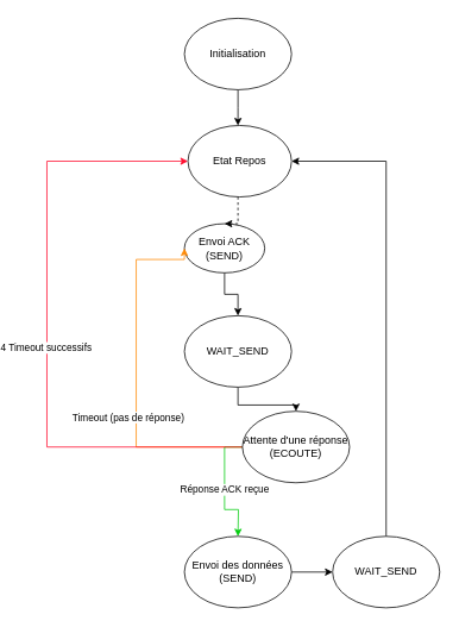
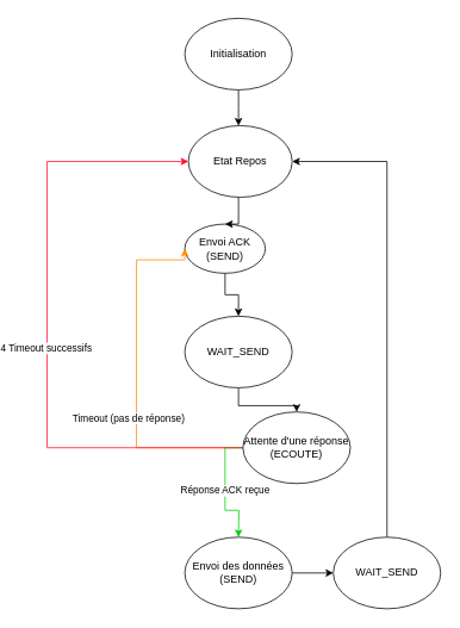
- <mxCell id="14" style="edgeStyle=orthogonalEdgeStyle;rounded=0;orthogonalLoop=1;jettySize=auto;html=1;entryX=0.5;entryY=0;entryDx=0;entryDy=0;dashed=1;" edge="1" parent="1" source="15" target="5"><mxGeometry relative="1" as="geometry"><Array as="points"><mxPoint x="234" y="230" /><mxPoint x="234" y="230" /></Array></mxGeometry></mxCell>
+ <mxCell id="14" style="edgeStyle=orthogonalEdgeStyle;rounded=0;orthogonalLoop=1;jettySize=auto;html=1;entryX=0.5;entryY=0;entryDx=0;entryDy=0;" edge="1" parent="1" source="15" target="5"><mxGeometry relative="1" as="geometry"><Array as="points"><mxPoint x="234" y="230" /><mxPoint x="234" y="230" /></Array></mxGeometry></mxCell>
